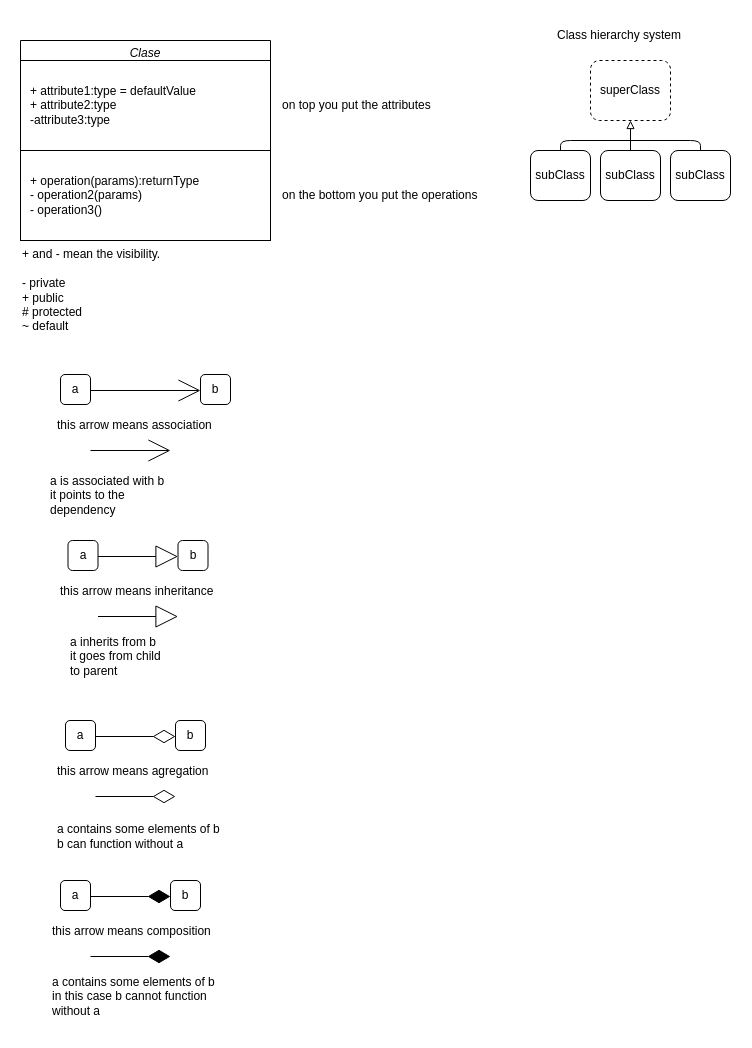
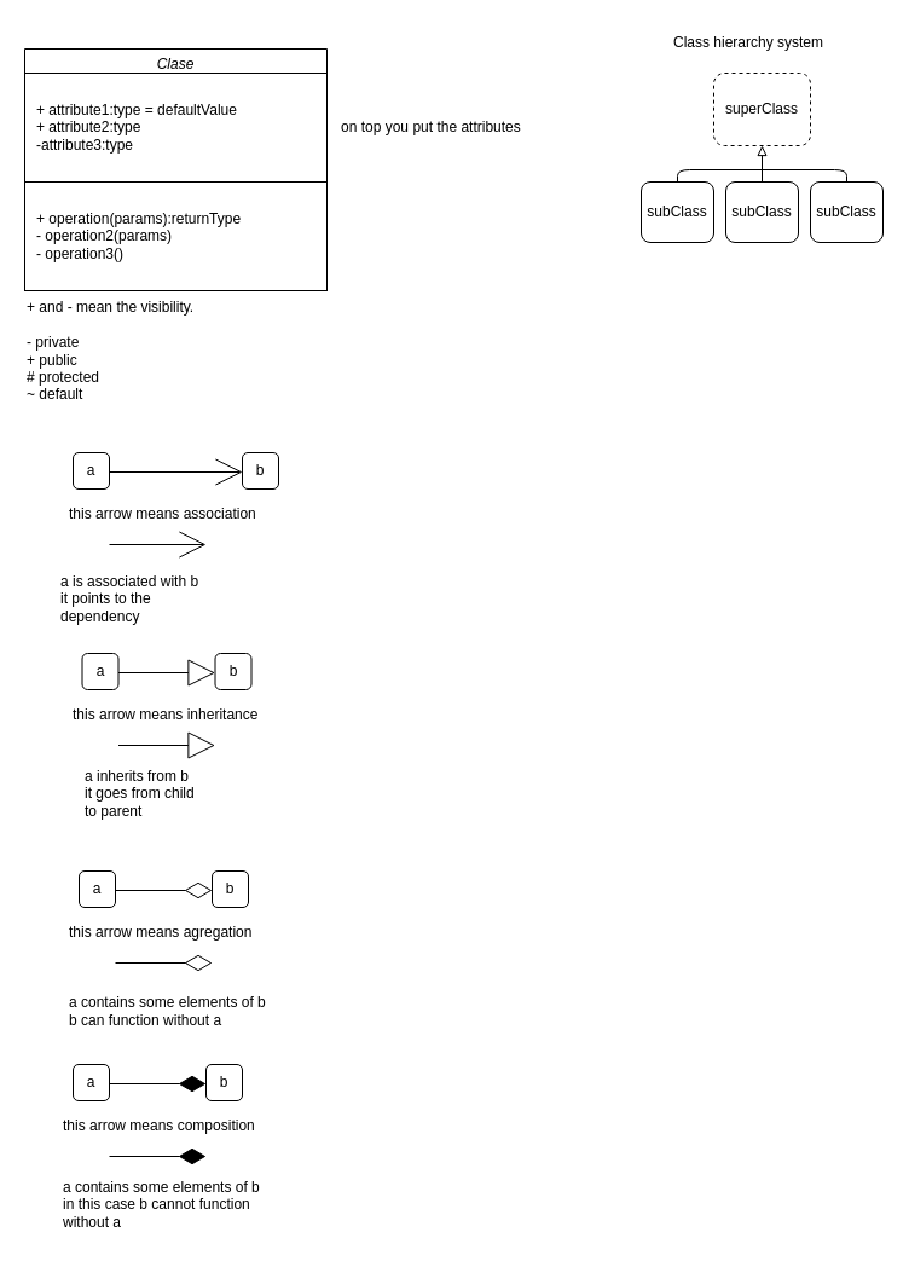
- <mxCell id="7" value="on the bottom you put the operations" style="text;html=1;strokeColor=none;fillColor=none;align=left;verticalAlign=middle;whiteSpace=wrap;rounded=0;" parent="1" vertex="1"><mxGeometry x="280" y="180" width="230" height="30" as="geometry" /></mxCell>
